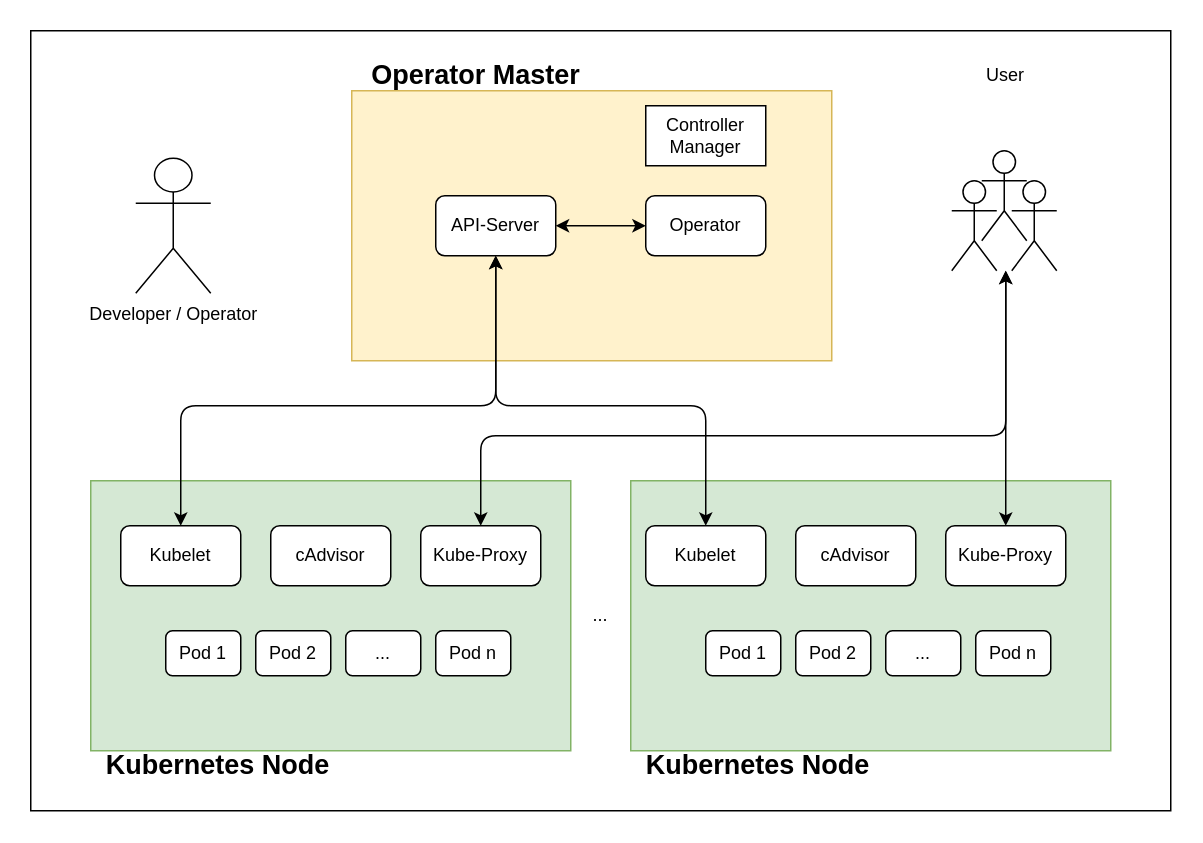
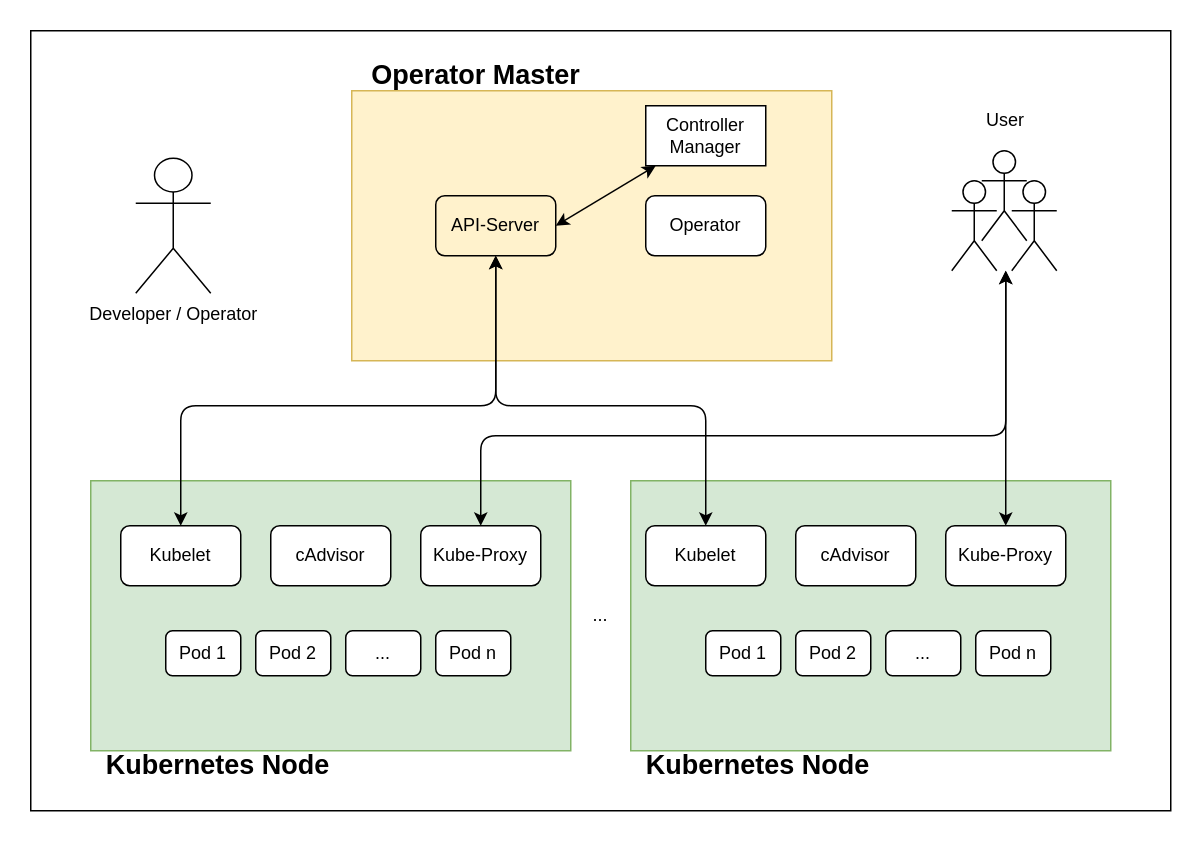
- <mxCell id="14" value="User" style="text;html=1;strokeColor=none;fillColor=none;align=center;verticalAlign=middle;whiteSpace=wrap;rounded=0;" vertex="1" parent="1"><mxGeometry x="650" y="40" width="40" height="20" as="geometry" /></mxCell>
+ <mxCell id="14" value="User" style="text;html=1;strokeColor=none;fillColor=none;align=center;verticalAlign=middle;whiteSpace=wrap;rounded=0;" vertex="1" parent="1"><mxGeometry x="650" y="70" width="40" height="20" as="geometry" /></mxCell>
- <mxCell id="9" value="API-Server" style="rounded=1;whiteSpace=wrap;html=1;" vertex="1" parent="1"><mxGeometry x="290" y="130" width="80" height="40" as="geometry" /></mxCell>
+ <mxCell id="9" value="API-Server" style="rounded=1;whiteSpace=wrap;html=1;fillColor=#fff2cc;" vertex="1" parent="1"><mxGeometry x="290" y="130" width="80" height="40" as="geometry" /></mxCell>
- <mxCell id="12" value="" style="endArrow=classic;startArrow=classic;html=1;exitX=1;exitY=0.5;exitDx=0;exitDy=0;entryX=0;entryY=0.5;entryDx=0;entryDy=0;" edge="1" parent="1" source="9" target="11"><mxGeometry width="50" height="50" relative="1" as="geometry"><mxPoint x="510" y="290" as="sourcePoint" /><mxPoint x="560" y="240" as="targetPoint" /></mxGeometry></mxCell>
+ <mxCell id="12" value="" style="endArrow=classic;startArrow=classic;html=1;exitX=1;exitY=0.5;exitDx=0;exitDy=0;" edge="1" parent="1" source="9" target="10"><mxGeometry width="50" height="50" relative="1" as="geometry"><mxPoint x="510" y="290" as="sourcePoint" /><mxPoint x="560" y="240" as="targetPoint" /></mxGeometry></mxCell>
